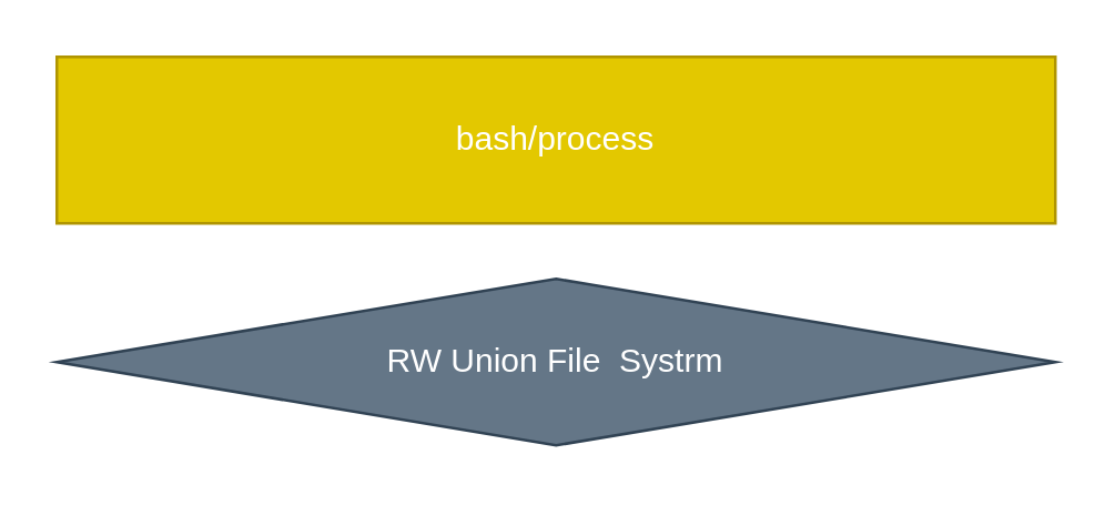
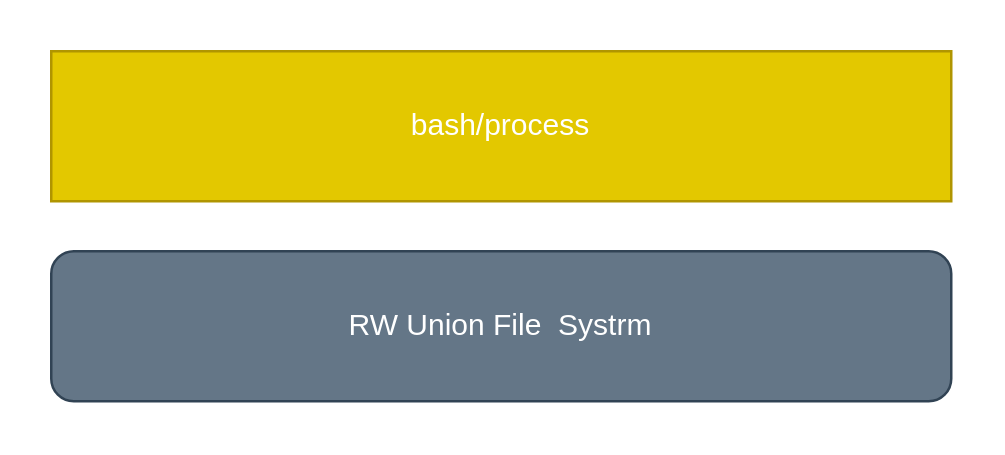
- <mxCell id="3" value="RW Union File&amp;nbsp; Systrm" style="rhombus;whiteSpace=wrap;html=1;fillColor=#647687;strokeColor=#314354;fontColor=#ffffff;" vertex="1" parent="1"><mxGeometry x="20" y="100" width="360" height="60" as="geometry" /></mxCell>
+ <mxCell id="3" value="RW Union File&amp;nbsp; Systrm" style="rounded=1;whiteSpace=wrap;html=1;fillColor=#647687;strokeColor=#314354;fontColor=#ffffff;" vertex="1" parent="1"><mxGeometry x="20" y="100" width="360" height="60" as="geometry" /></mxCell>
